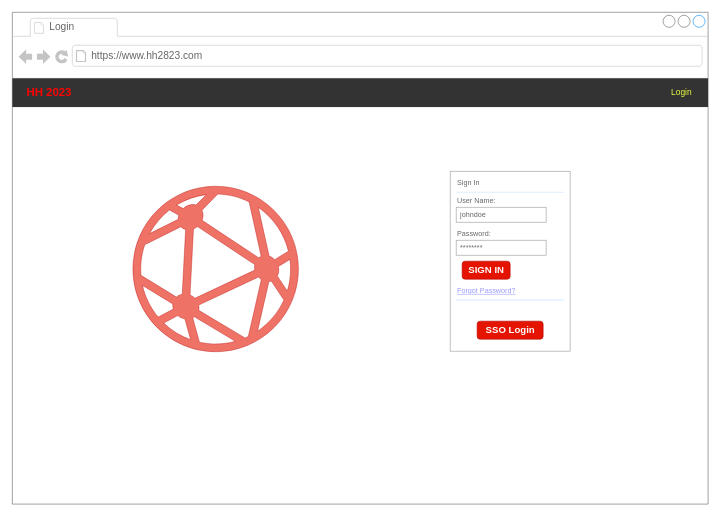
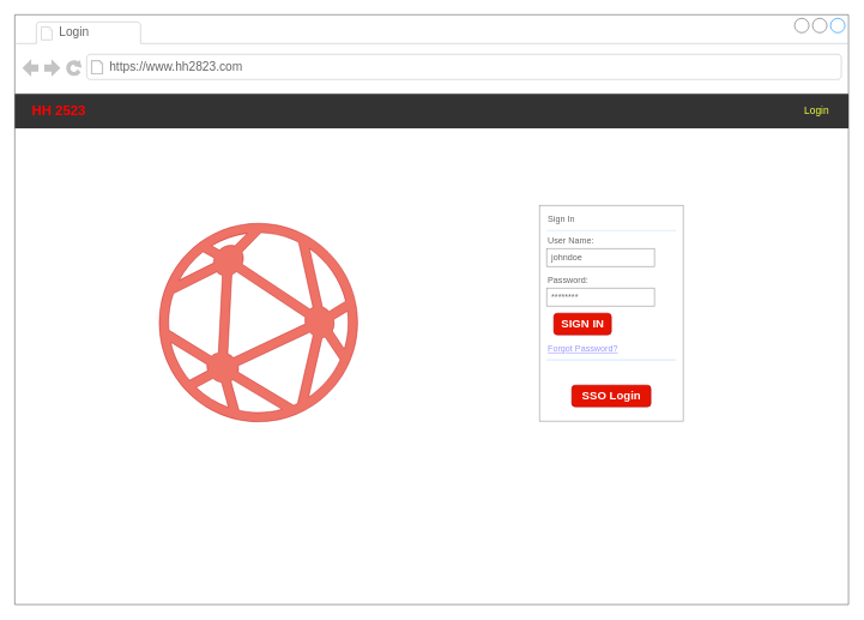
- <mxCell id="17" value="&lt;b&gt;&lt;font style=&quot;font-size: 19px;&quot; color=&quot;#ff0000&quot;&gt;HH 2023&lt;/font&gt;&lt;/b&gt;" style="shape=rect;strokeColor=none;fillColor=#333333;fontColor=#FFFFFF;align=left;spacing=16;fontSize=13;spacingLeft=8;whiteSpace=wrap;html=1;" vertex="1" parent="2"><mxGeometry y="110" width="1160" height="48" as="geometry" /></mxCell>
+ <mxCell id="17" value="&lt;b&gt;&lt;font style=&quot;font-size: 19px;&quot; color=&quot;#ff0000&quot;&gt;HH 2523&lt;/font&gt;&lt;/b&gt;" style="shape=rect;strokeColor=none;fillColor=#333333;fontColor=#FFFFFF;align=left;spacing=16;fontSize=13;spacingLeft=8;whiteSpace=wrap;html=1;" vertex="1" parent="2"><mxGeometry y="110" width="1160" height="48" as="geometry" /></mxCell>
